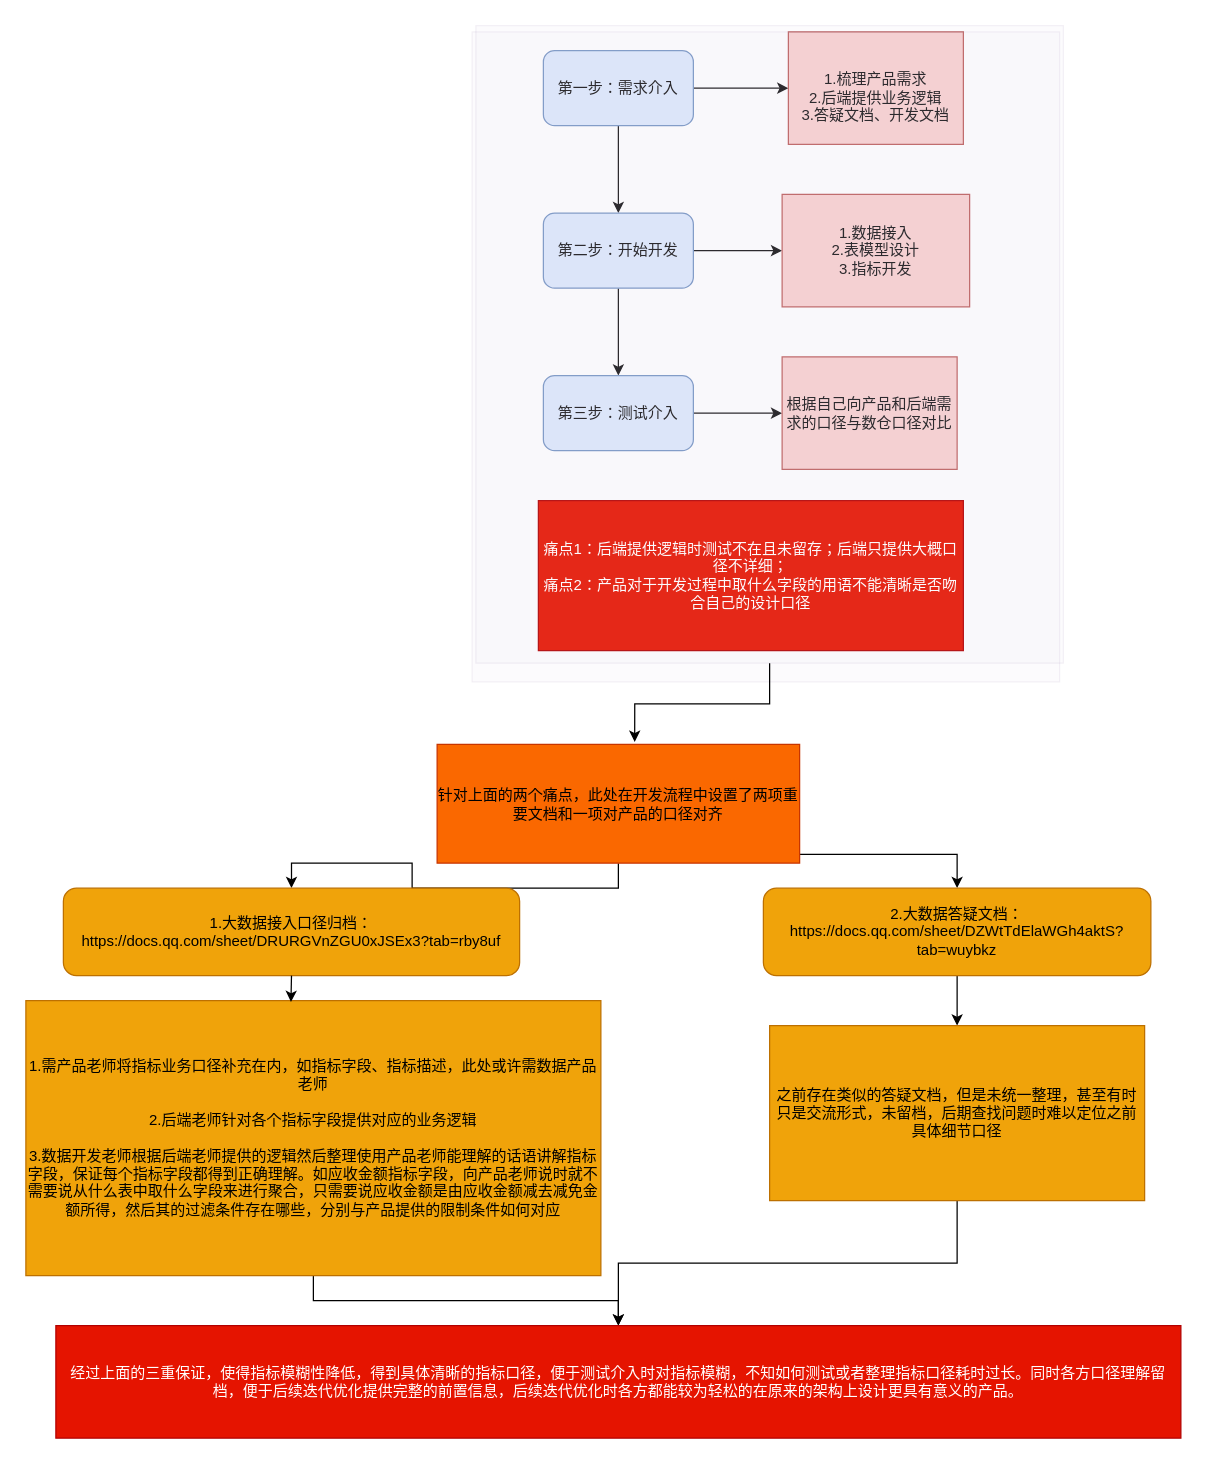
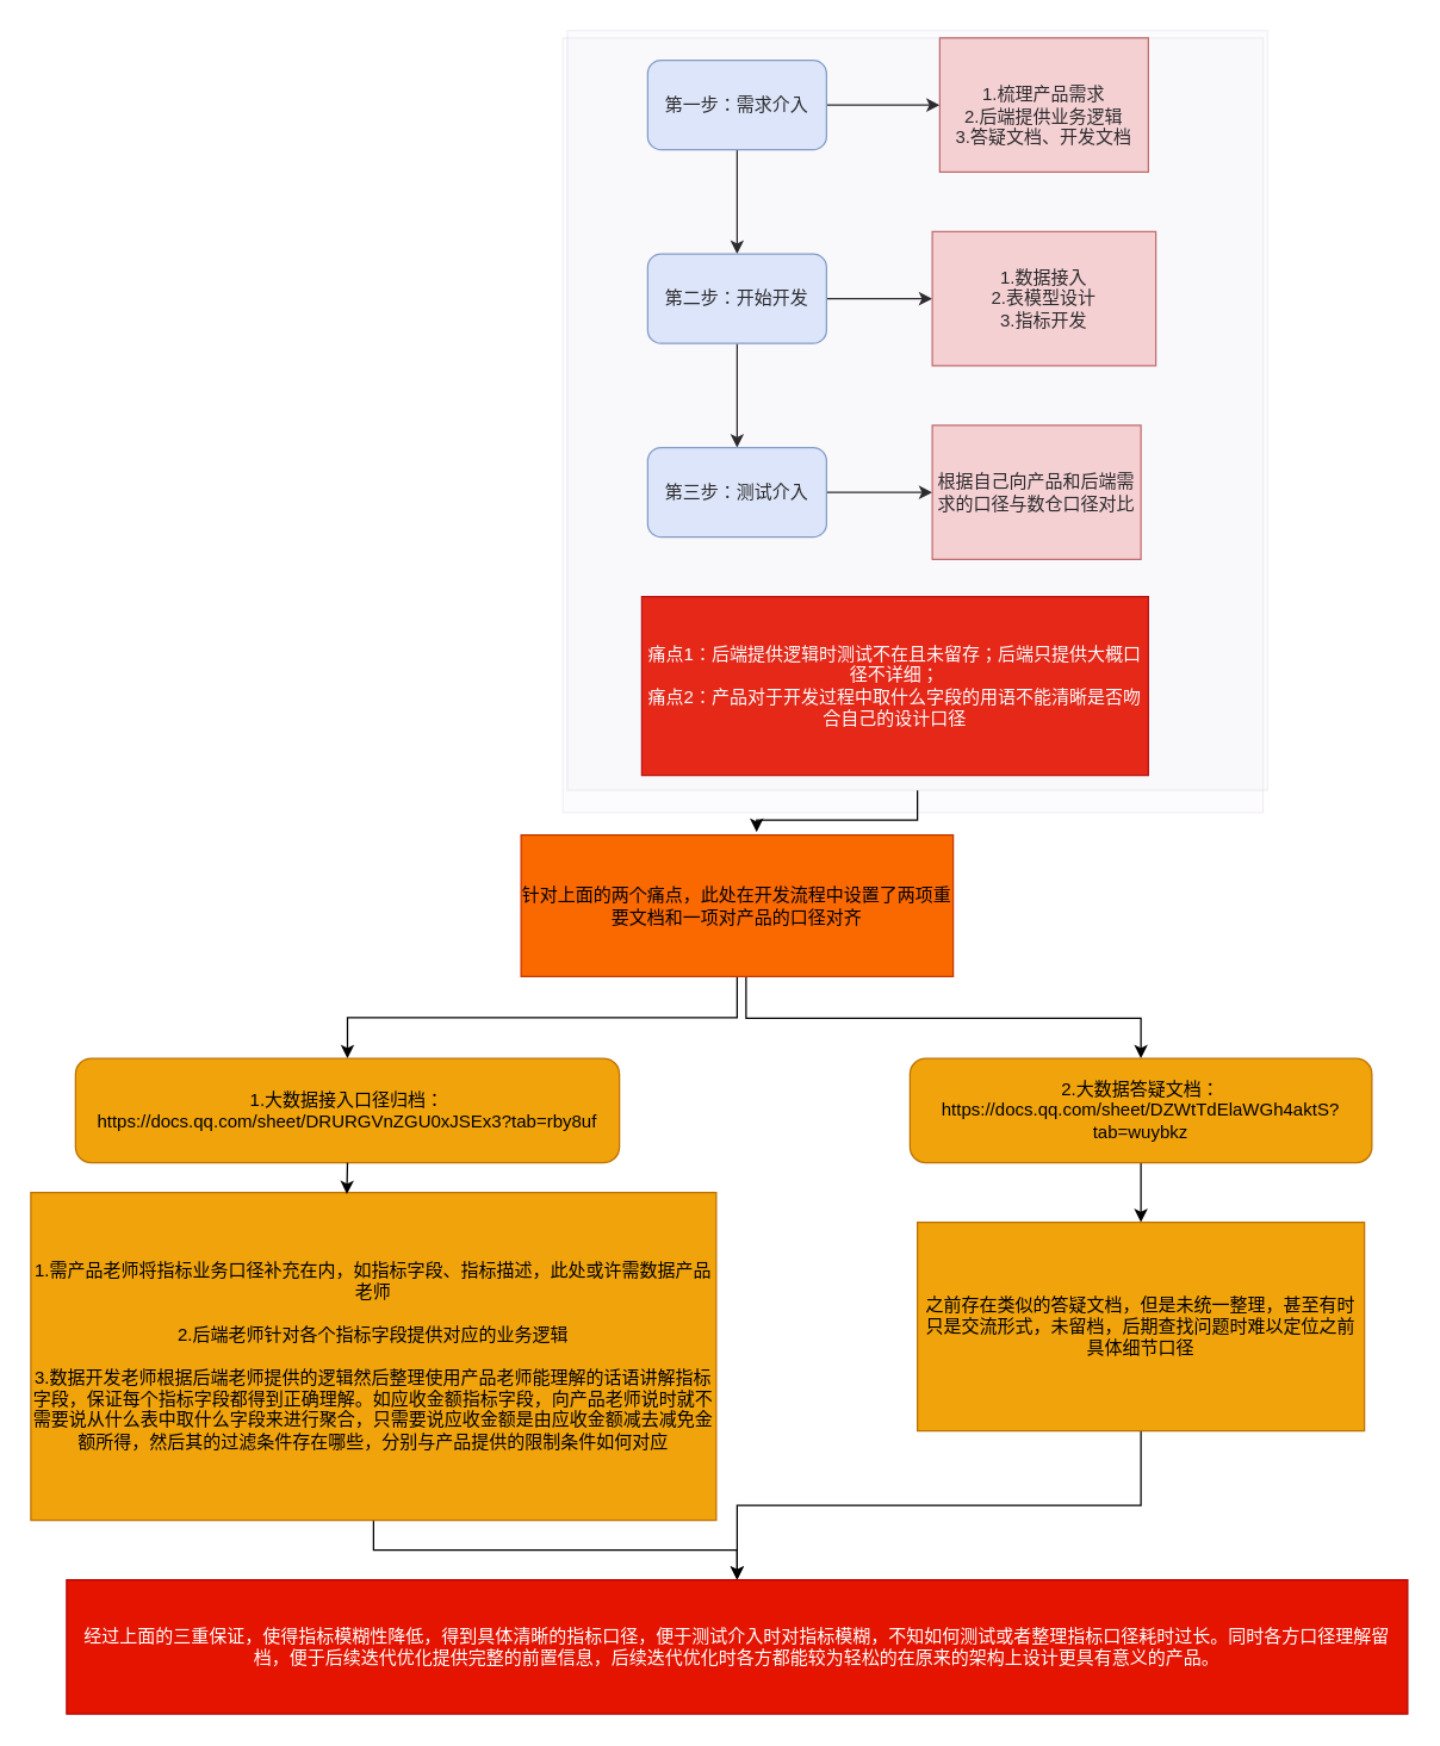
- <mxCell id="18" value="针对上面的两个痛点，此处在开发流程中设置了两项重要文档和一项对产品的口径对齐" style="rounded=0;whiteSpace=wrap;html=1;fillColor=#fa6800;fontColor=#000000;strokeColor=#C73500;" vertex="1" parent="1"><mxGeometry x="349" y="595" width="290" height="95" as="geometry" /></mxCell>
+ <mxCell id="18" value="针对上面的两个痛点，此处在开发流程中设置了两项重要文档和一项对产品的口径对齐" style="rounded=0;whiteSpace=wrap;html=1;fillColor=#fa6800;fontColor=#000000;strokeColor=#C73500;" vertex="1" parent="1"><mxGeometry x="349" y="560" width="290" height="95" as="geometry" /></mxCell>
